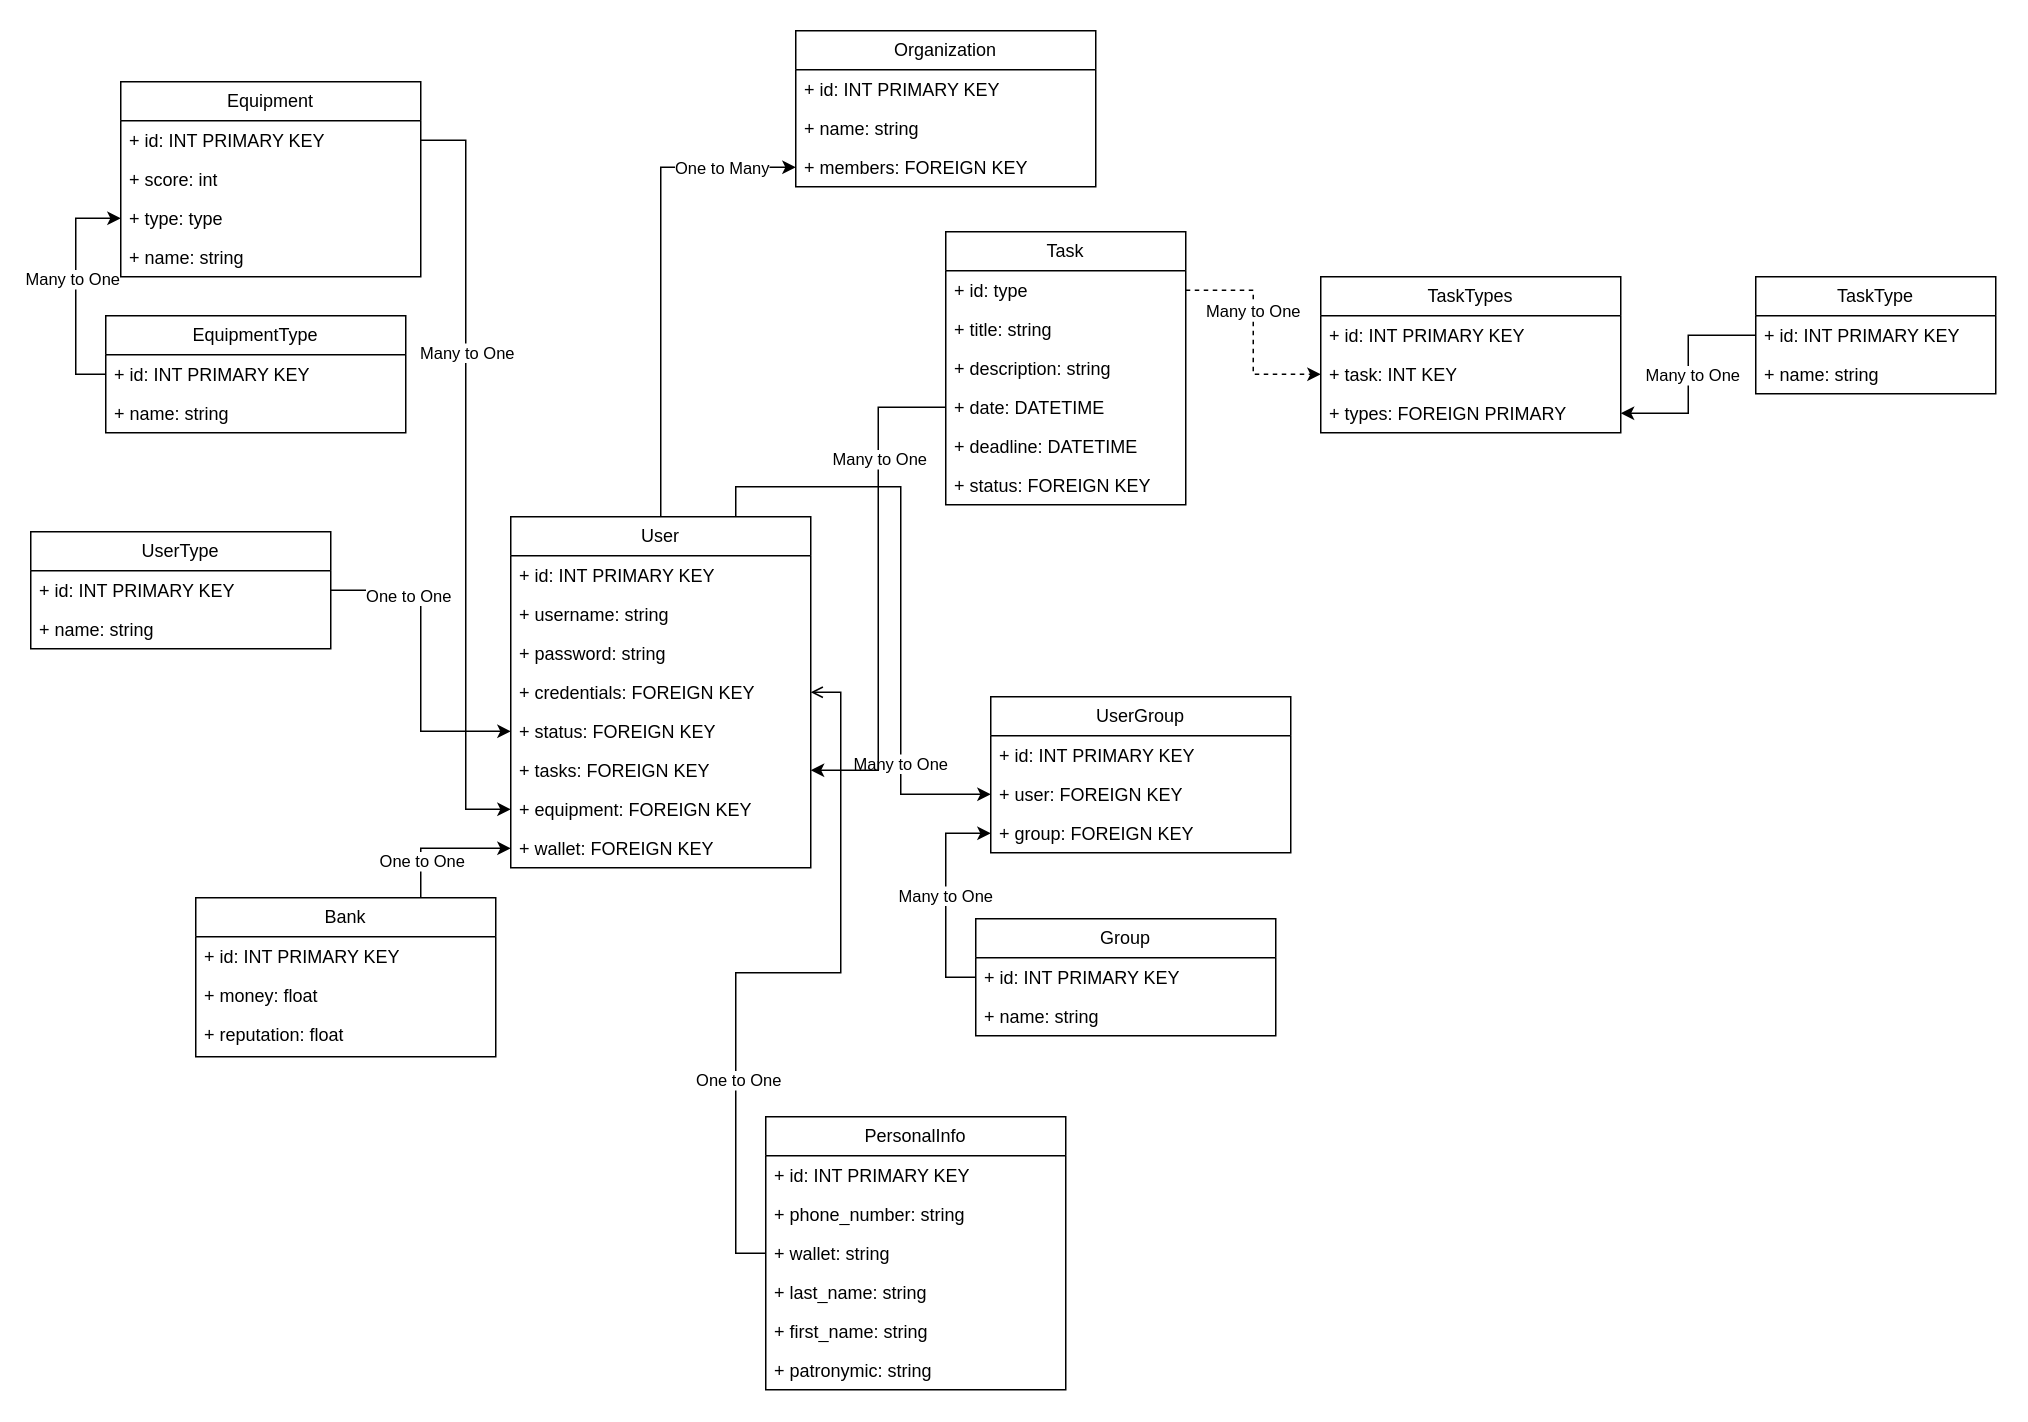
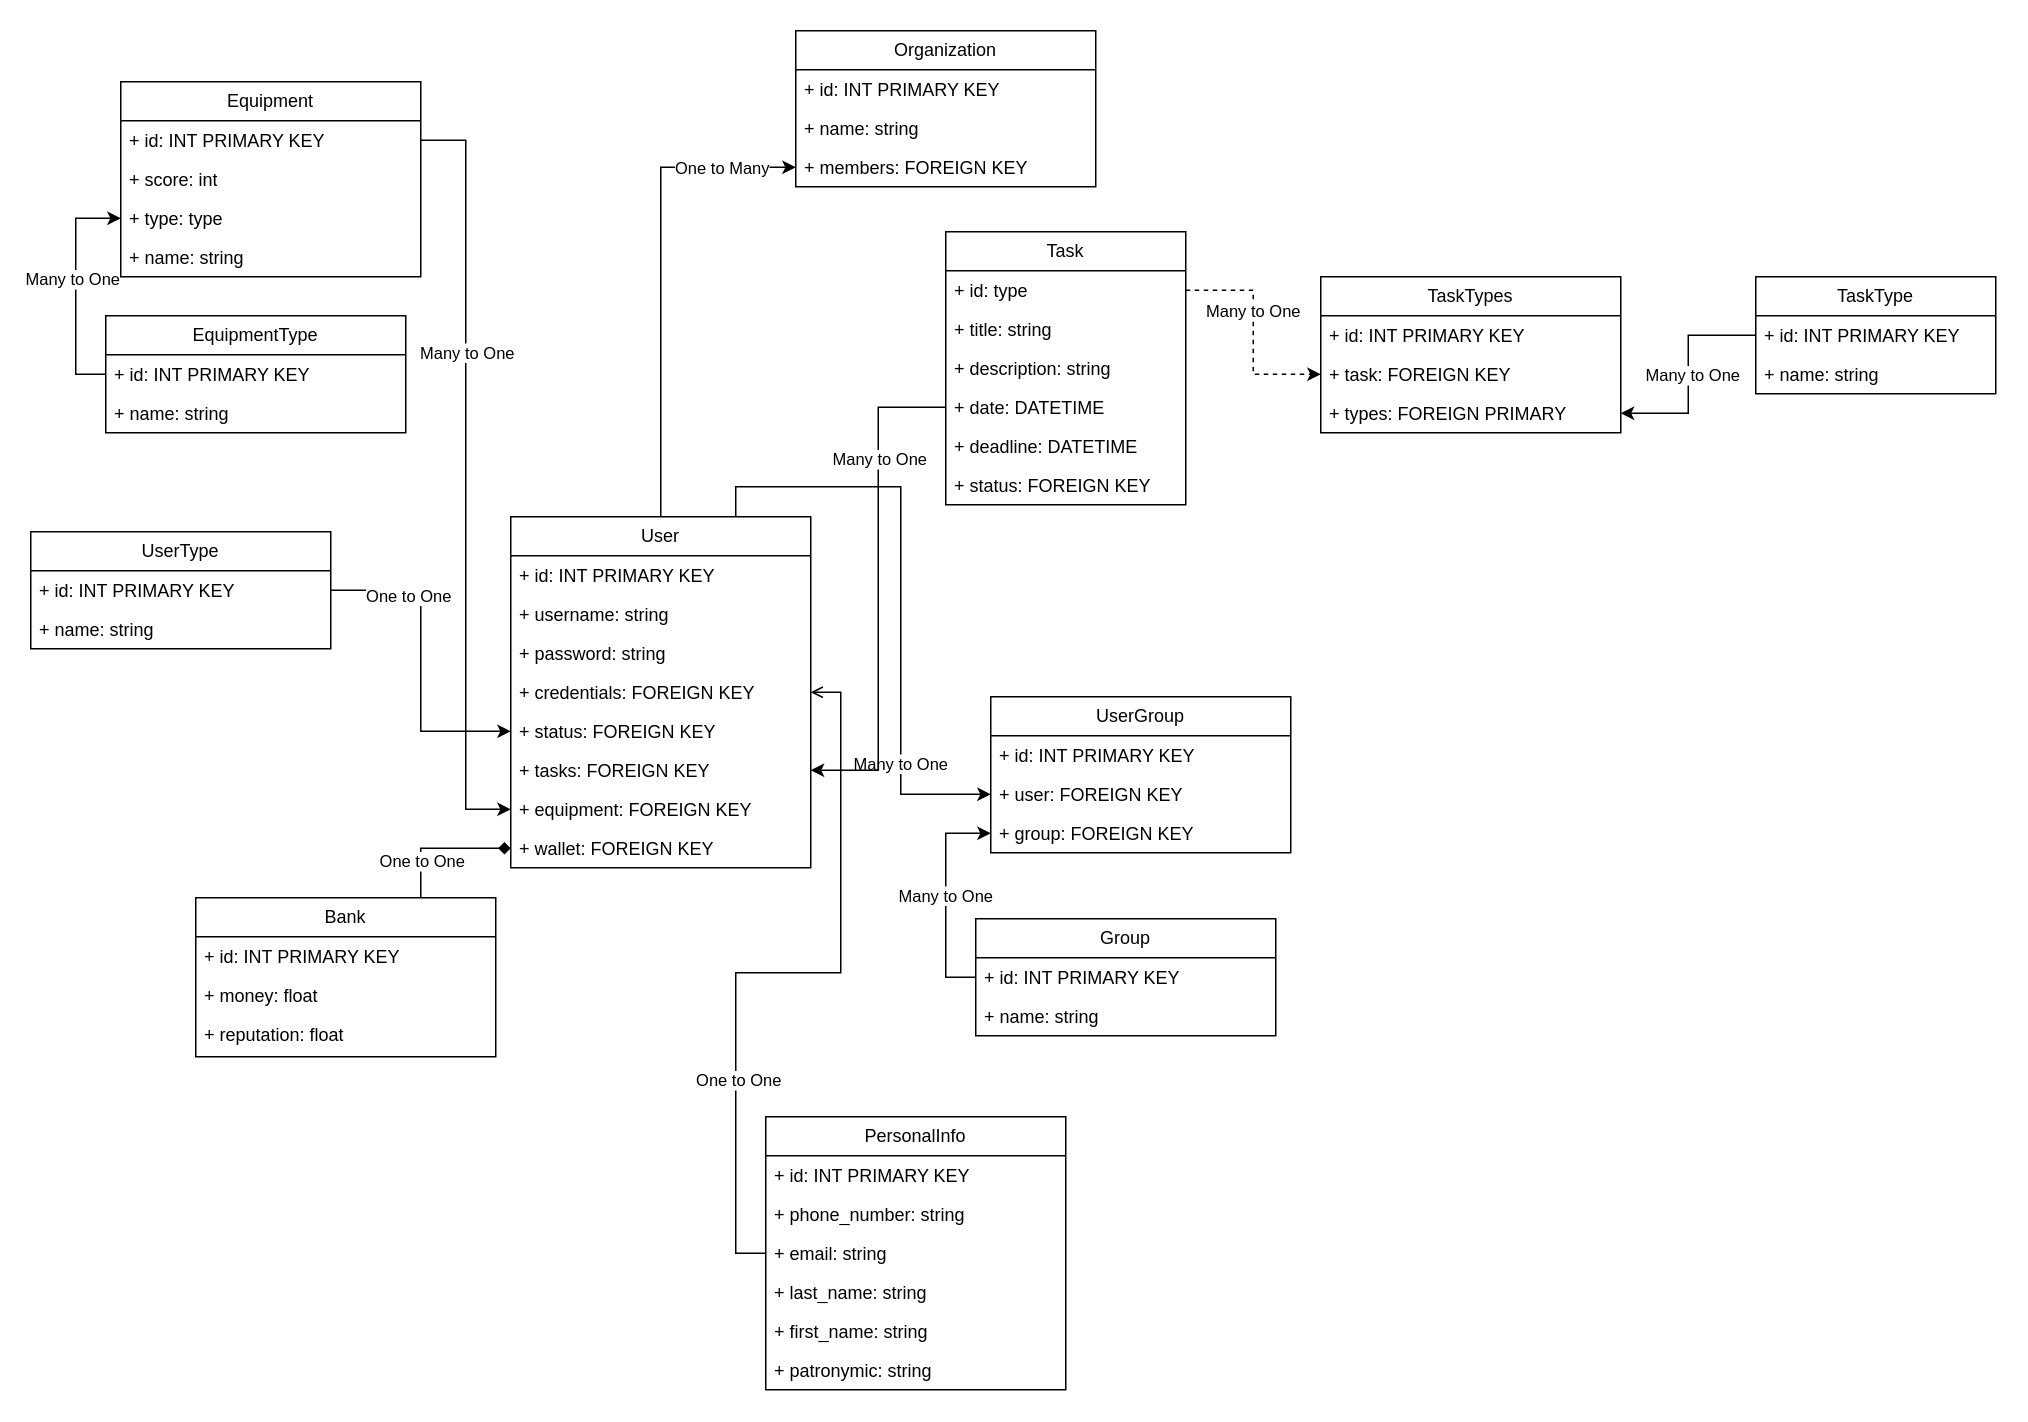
- <mxCell id="74" value="+ task: INT KEY" style="text;strokeColor=none;fillColor=none;align=left;verticalAlign=top;spacingLeft=4;spacingRight=4;overflow=hidden;rotatable=0;points=[[0,0.5],[1,0.5]];portConstraint=eastwest;whiteSpace=wrap;html=1;" parent="72" vertex="1"><mxGeometry y="52" width="200" height="26" as="geometry" /></mxCell>
+ <mxCell id="74" value="+ task: FOREIGN KEY" style="text;strokeColor=none;fillColor=none;align=left;verticalAlign=top;spacingLeft=4;spacingRight=4;overflow=hidden;rotatable=0;points=[[0,0.5],[1,0.5]];portConstraint=eastwest;whiteSpace=wrap;html=1;" parent="72" vertex="1"><mxGeometry y="52" width="200" height="26" as="geometry" /></mxCell>
- <mxCell id="51" style="edgeStyle=orthogonalEdgeStyle;rounded=0;orthogonalLoop=1;jettySize=auto;html=1;exitX=0.75;exitY=0;exitDx=0;exitDy=0;entryX=0;entryY=0.5;entryDx=0;entryDy=0;" parent="1" source="53" target="14" edge="1"><mxGeometry relative="1" as="geometry" /></mxCell>
+ <mxCell id="51" style="edgeStyle=orthogonalEdgeStyle;rounded=0;orthogonalLoop=1;jettySize=auto;html=1;exitX=0.75;exitY=0;exitDx=0;exitDy=0;entryX=0;entryY=0.5;entryDx=0;entryDy=0;endArrow=diamond;" parent="1" source="53" target="14" edge="1"><mxGeometry relative="1" as="geometry" /></mxCell>
- <mxCell id="18" value="+ wallet: string" style="text;strokeColor=none;fillColor=none;align=left;verticalAlign=top;spacingLeft=4;spacingRight=4;overflow=hidden;rotatable=0;points=[[0,0.5],[1,0.5]];portConstraint=eastwest;whiteSpace=wrap;html=1;" parent="15" vertex="1"><mxGeometry y="78" width="200" height="26" as="geometry" /></mxCell>
+ <mxCell id="18" value="+ email: string" style="text;strokeColor=none;fillColor=none;align=left;verticalAlign=top;spacingLeft=4;spacingRight=4;overflow=hidden;rotatable=0;points=[[0,0.5],[1,0.5]];portConstraint=eastwest;whiteSpace=wrap;html=1;" parent="15" vertex="1"><mxGeometry y="78" width="200" height="26" as="geometry" /></mxCell>
